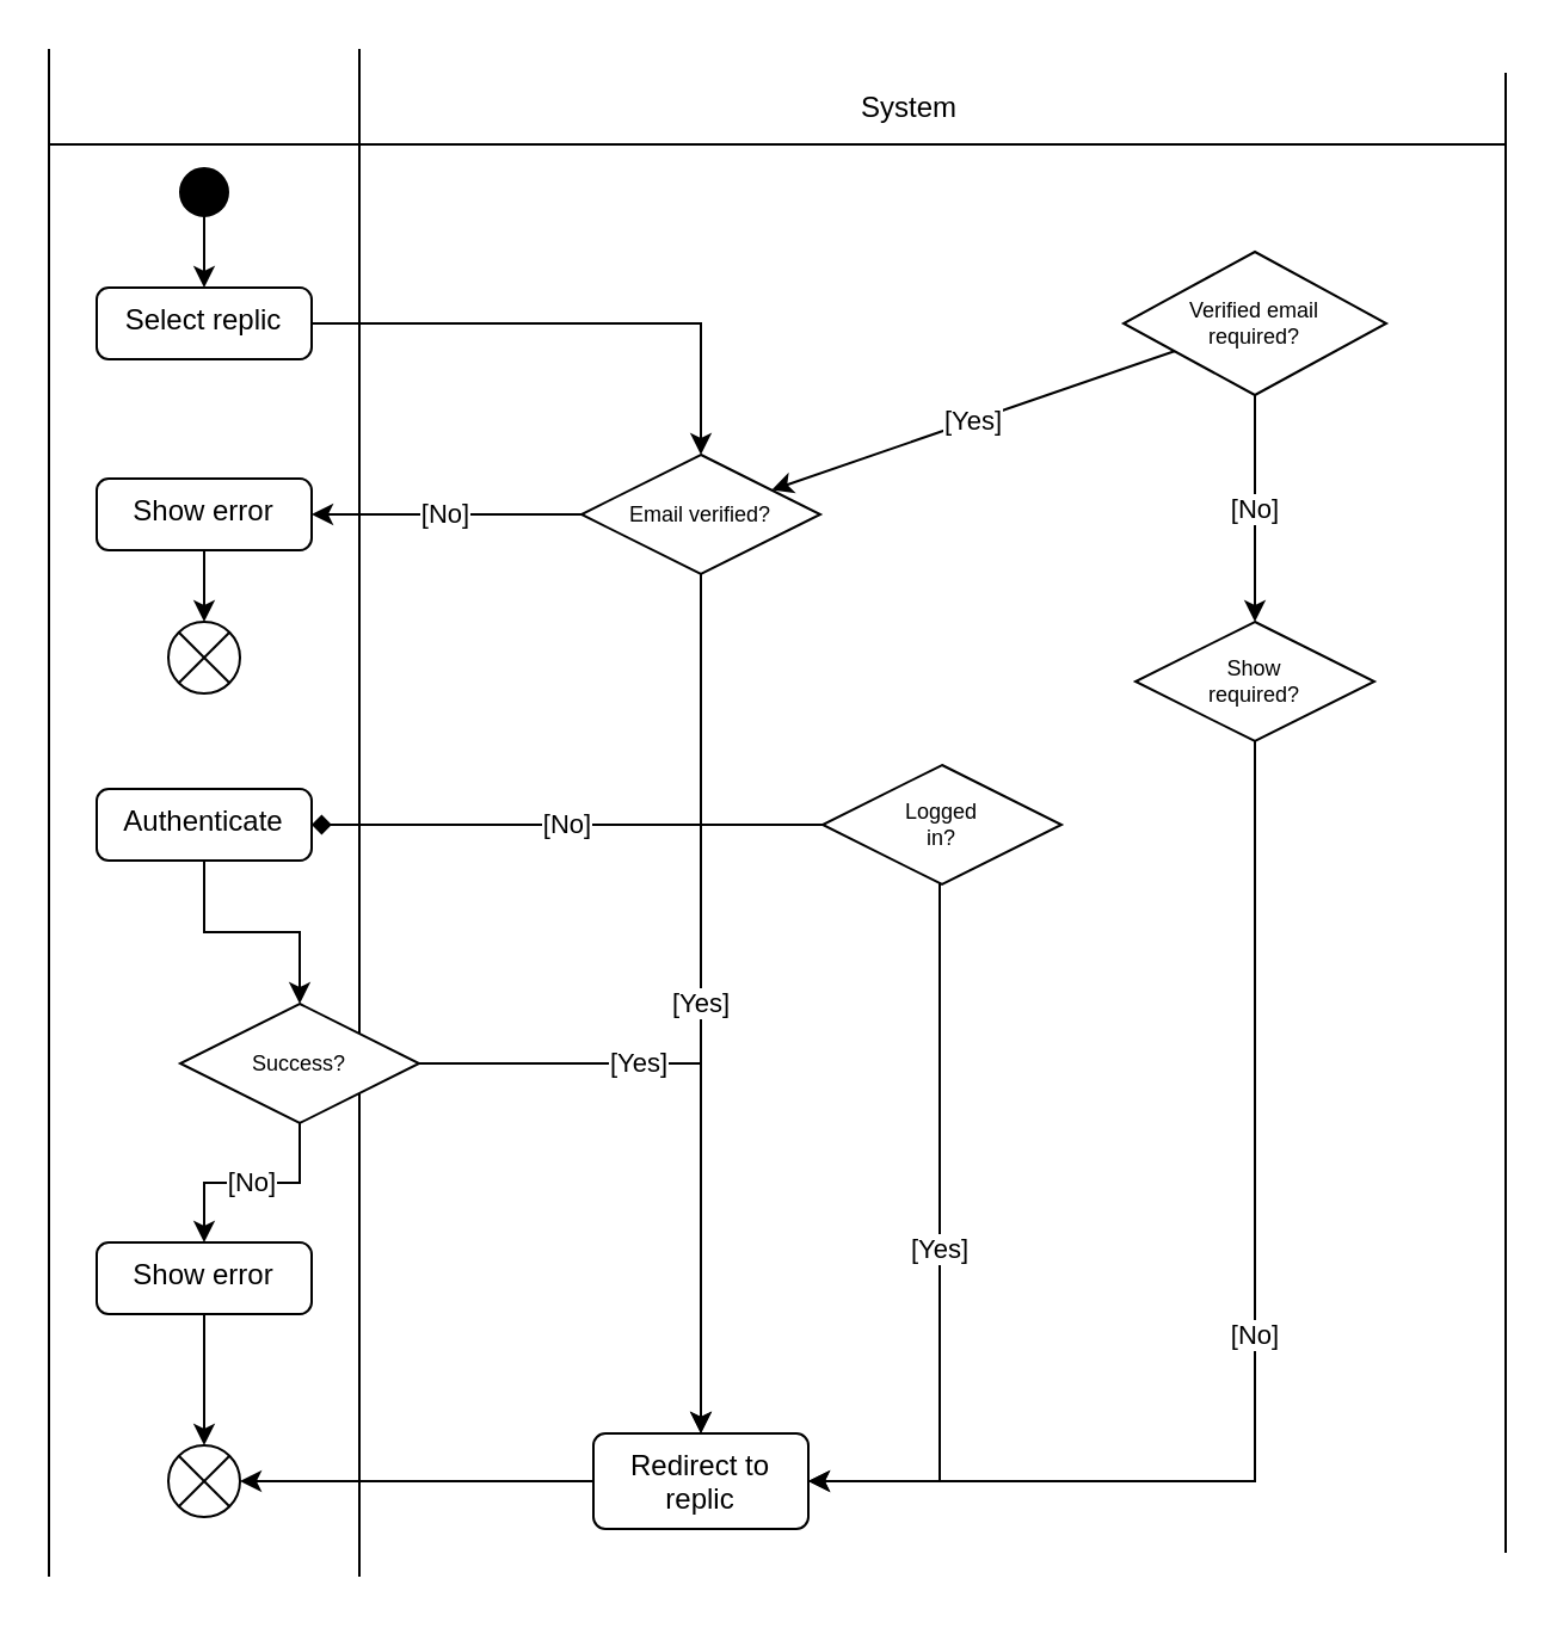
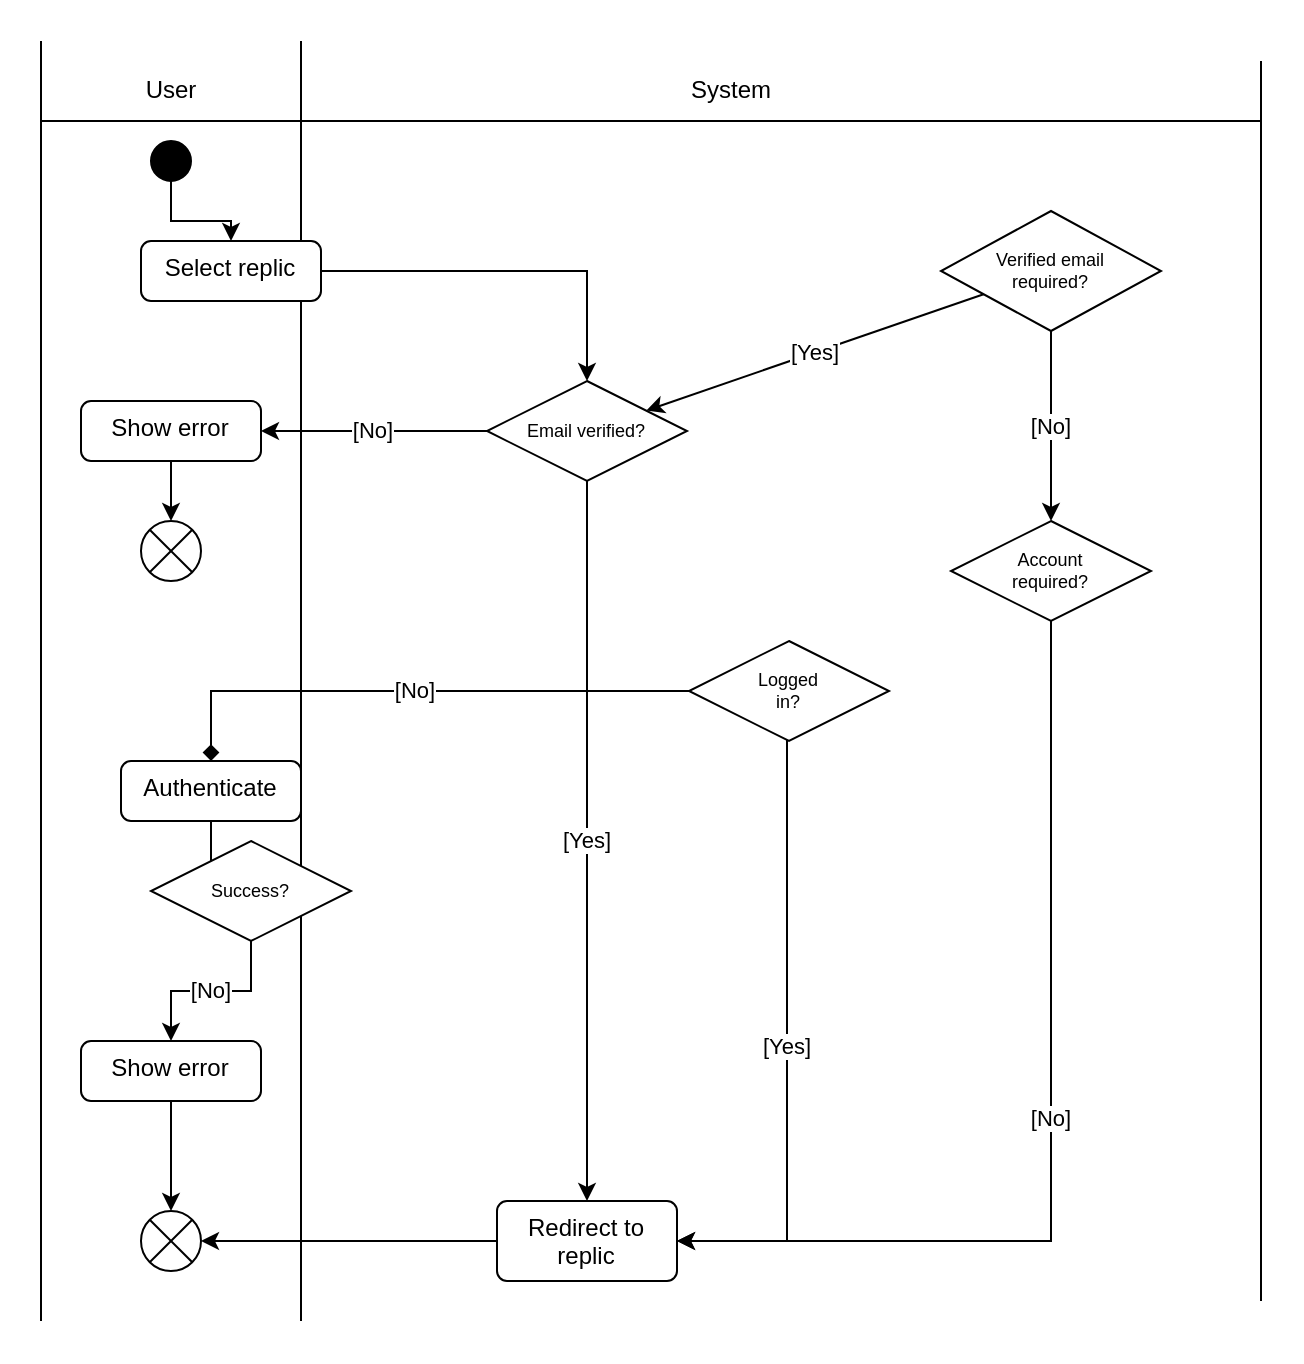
+ <mxCell id="2" value="User" style="text;html=1;align=center;verticalAlign=middle;resizable=0;points=[];autosize=1;strokeColor=none;fillColor=none;" parent="1" vertex="1"><mxGeometry x="60" y="30" width="50" height="30" as="geometry" /></mxCell>
- <mxCell id="3" value="System" style="text;html=1;align=center;verticalAlign=middle;resizable=0;points=[];autosize=1;strokeColor=none;fillColor=none;" parent="1" vertex="1"><mxGeometry x="350" y="30" width="60" height="30" as="geometry" /></mxCell>
+ <mxCell id="3" value="System" style="text;html=1;align=center;verticalAlign=middle;resizable=0;points=[];autosize=1;strokeColor=none;fillColor=none;" parent="1" vertex="1"><mxGeometry x="335" y="30" width="60" height="30" as="geometry" /></mxCell>
- <mxCell id="11" value="Select replic" style="html=1;align=center;verticalAlign=top;rounded=1;absoluteArcSize=1;arcSize=10;dashed=0;whiteSpace=wrap;" parent="1" vertex="1"><mxGeometry x="40" y="120" width="90" height="30" as="geometry" /></mxCell>
+ <mxCell id="11" value="Select replic" style="html=1;align=center;verticalAlign=top;rounded=1;absoluteArcSize=1;arcSize=10;dashed=0;whiteSpace=wrap;" parent="1" vertex="1"><mxGeometry x="70" y="120" width="90" height="30" as="geometry" /></mxCell>
- <mxCell id="19" value="Show&#10;required?" style="rhombus;fontSize=9;" vertex="1" parent="1"><mxGeometry x="475" y="260" width="100" height="50" as="geometry" /></mxCell>
+ <mxCell id="19" value="Account&#10;required?" style="rhombus;fontSize=9;" vertex="1" parent="1"><mxGeometry x="475" y="260" width="100" height="50" as="geometry" /></mxCell>
- <mxCell id="29" value="Authenticate" style="html=1;align=center;verticalAlign=top;rounded=1;absoluteArcSize=1;arcSize=10;dashed=0;whiteSpace=wrap;" vertex="1" parent="1"><mxGeometry x="40" y="330" width="90" height="30" as="geometry" /></mxCell>
+ <mxCell id="29" value="Authenticate" style="html=1;align=center;verticalAlign=top;rounded=1;absoluteArcSize=1;arcSize=10;dashed=0;whiteSpace=wrap;" vertex="1" parent="1"><mxGeometry x="60" y="380" width="90" height="30" as="geometry" /></mxCell>
- <mxCell id="30" value="[Yes]" style="edgeStyle=orthogonalEdgeStyle;rounded=0;orthogonalLoop=1;jettySize=auto;html=1;" edge="1" parent="1" source="32" target="24"><mxGeometry x="-0.329" relative="1" as="geometry"><mxPoint as="offset" /></mxGeometry></mxCell>
